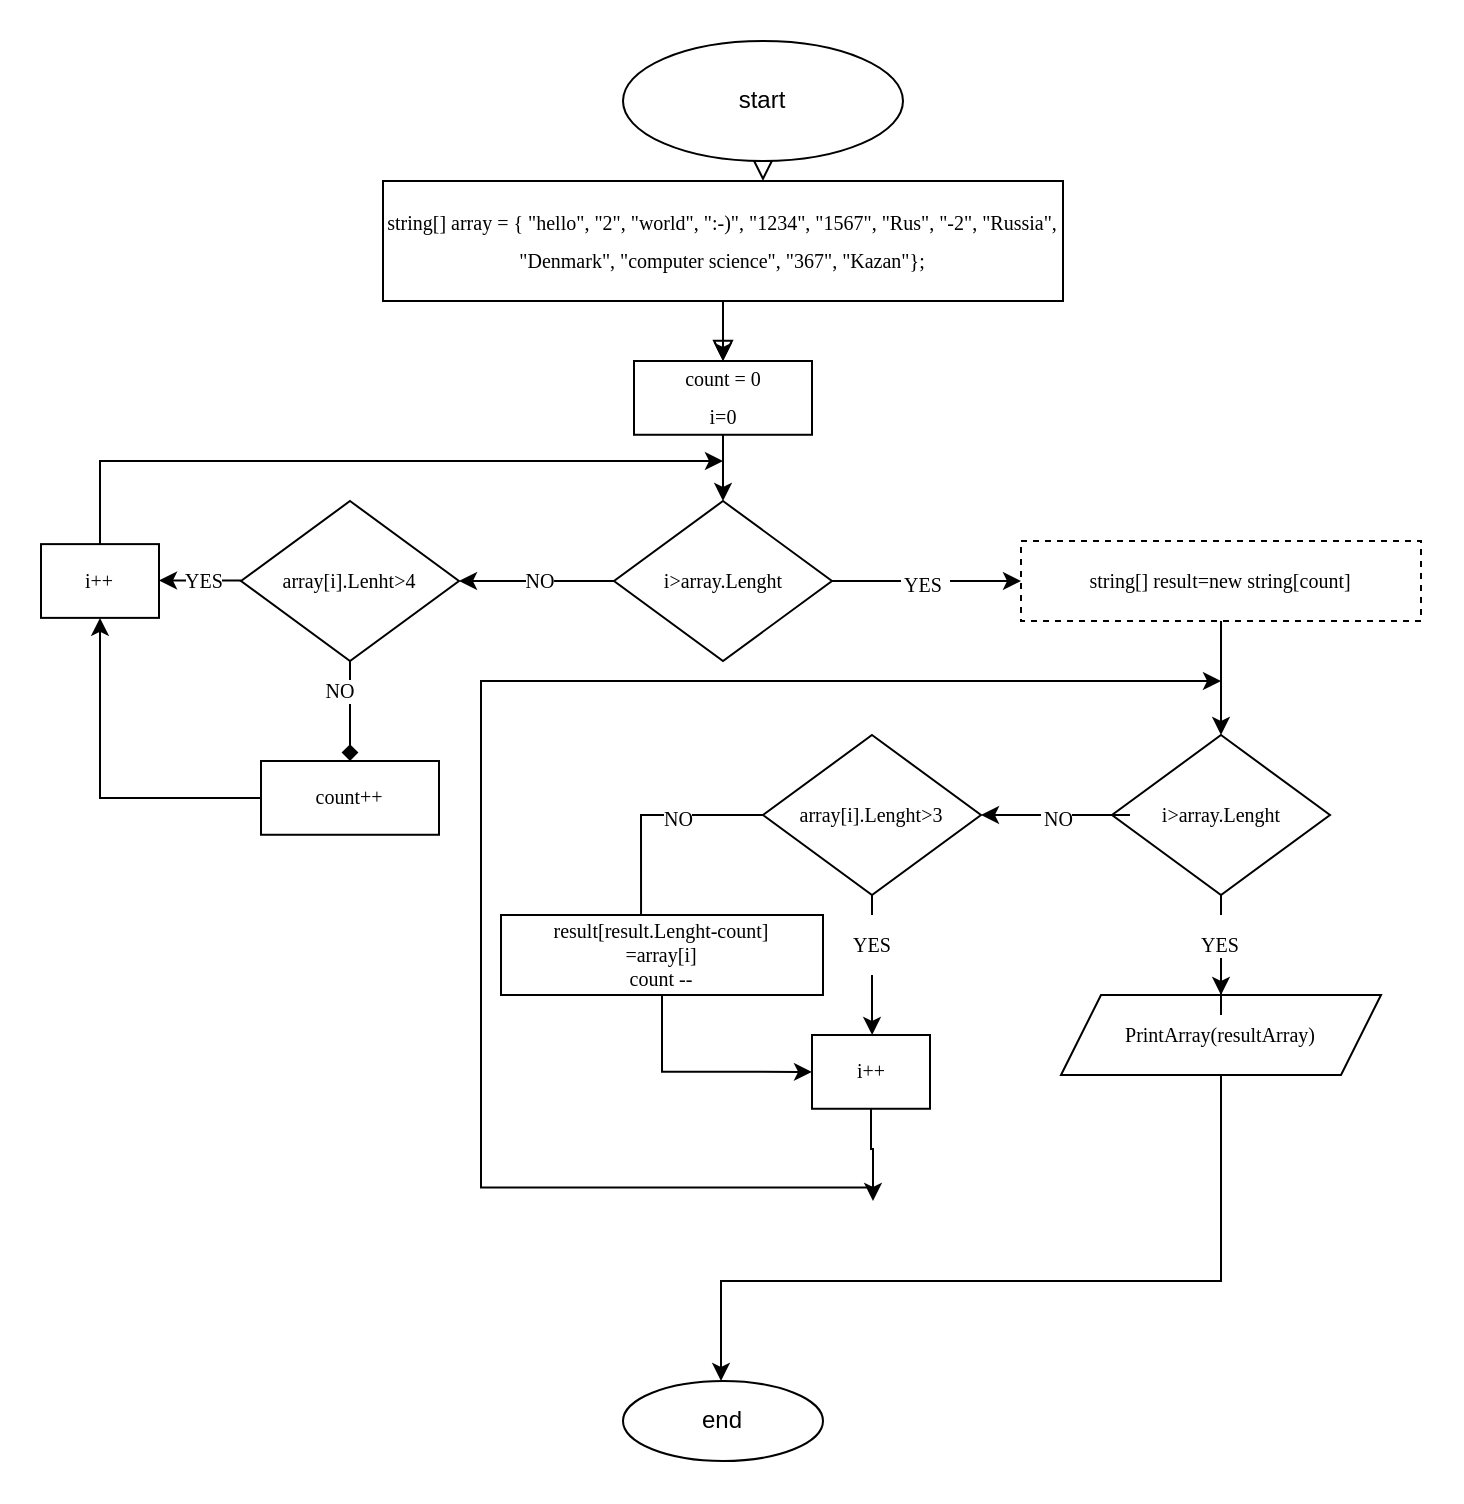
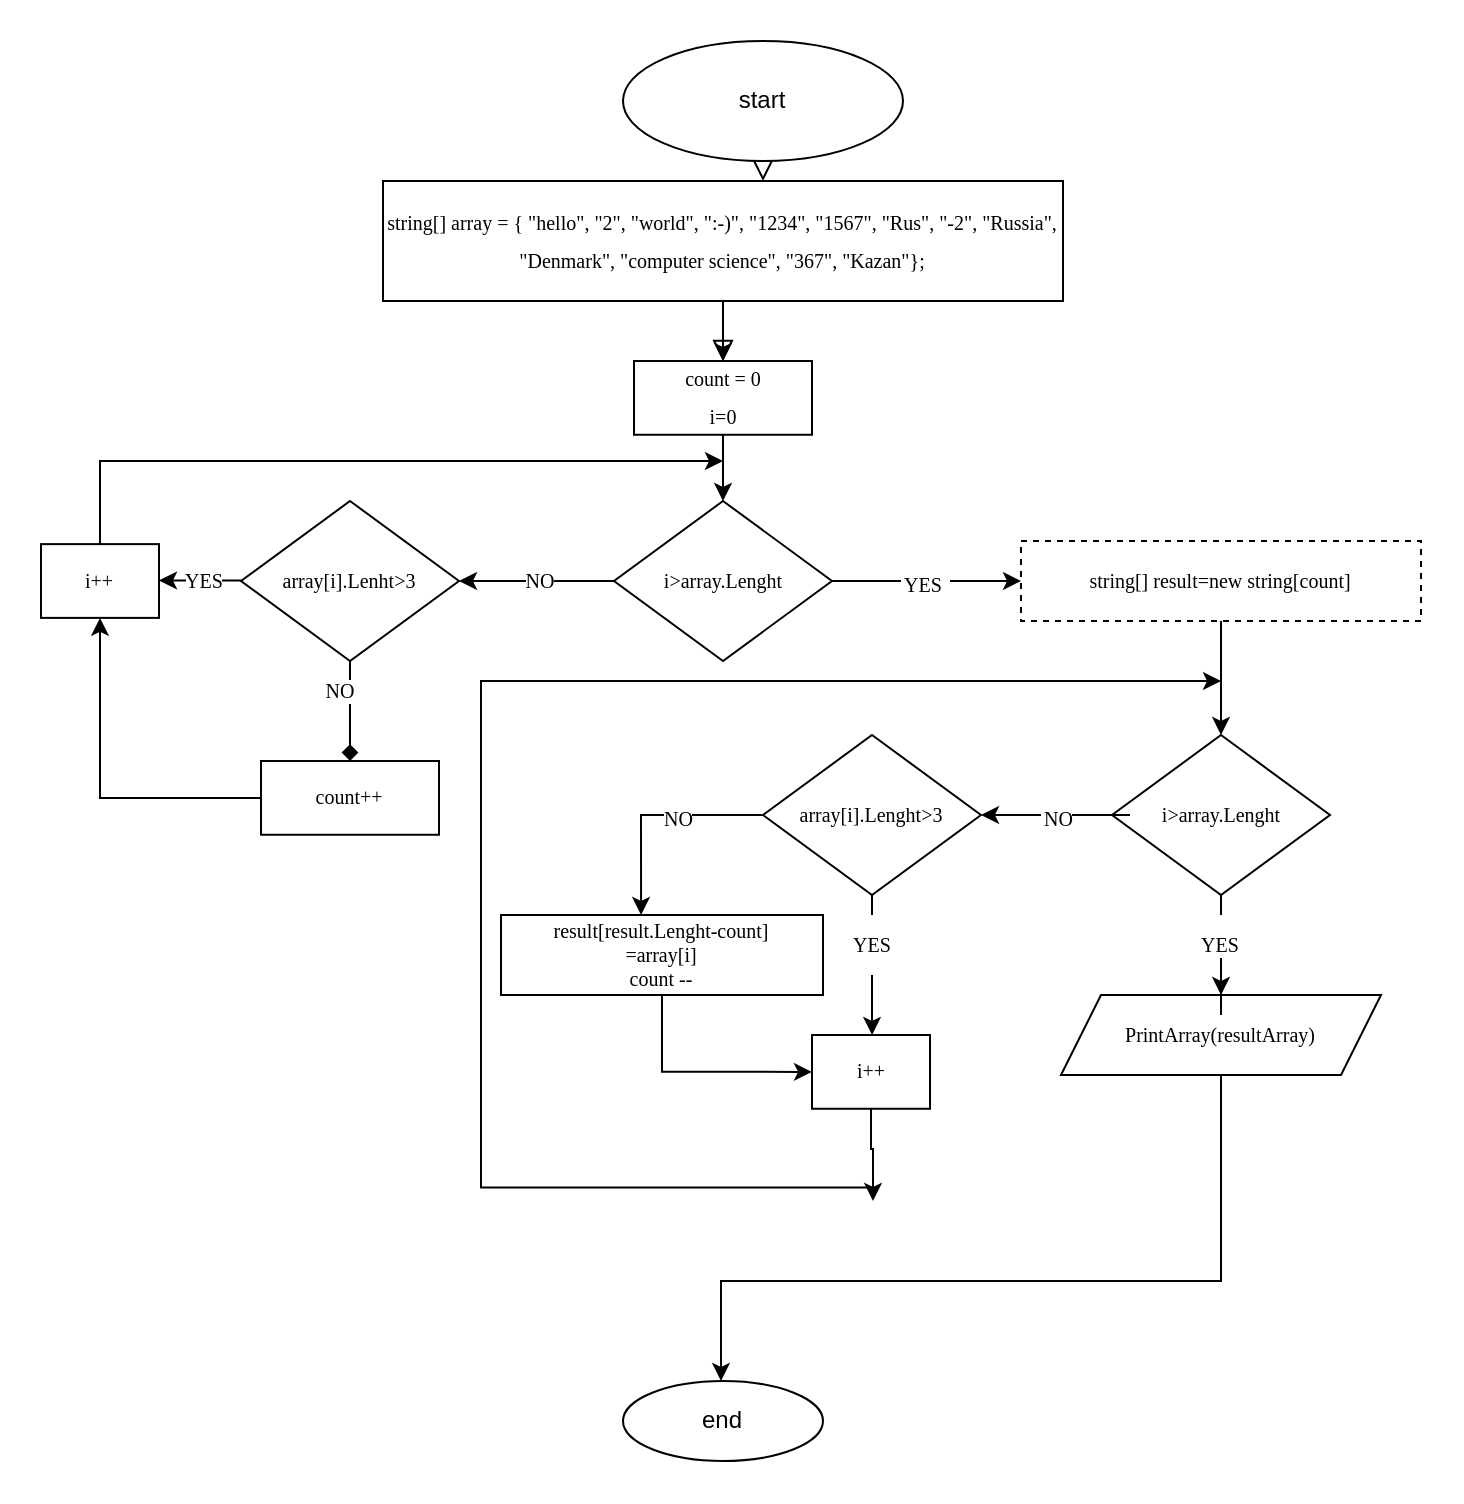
- <mxCell id="29" value="&lt;div style=&quot;&quot;&gt;&lt;span style=&quot;background-color: rgb(255, 255, 255);&quot;&gt;array[i].Lenht&amp;gt;4&lt;/span&gt;&lt;/div&gt;" style="rhombus;whiteSpace=wrap;html=1;labelBackgroundColor=#FFFFFF;fontFamily=Verdana;fontSize=10;fontColor=#000000;fillColor=none;" vertex="1" parent="1"><mxGeometry x="120" y="250" width="109" height="80" as="geometry" /></mxCell>
+ <mxCell id="29" value="&lt;div style=&quot;&quot;&gt;&lt;span style=&quot;background-color: rgb(255, 255, 255);&quot;&gt;array[i].Lenht&amp;gt;3&lt;/span&gt;&lt;/div&gt;" style="rhombus;whiteSpace=wrap;html=1;labelBackgroundColor=#FFFFFF;fontFamily=Verdana;fontSize=10;fontColor=#000000;fillColor=none;" vertex="1" parent="1"><mxGeometry x="120" y="250" width="109" height="80" as="geometry" /></mxCell>
- <mxCell id="17" style="edgeStyle=orthogonalEdgeStyle;rounded=0;orthogonalLoop=1;jettySize=auto;html=1;fontFamily=Verdana;fontSize=10;fontColor=#000000;entryX=0.435;entryY=0;entryDx=0;entryDy=0;entryPerimeter=0;endArrow=none;" edge="1" parent="1" source="18" target="41"><mxGeometry relative="1" as="geometry"><mxPoint x="354.909" y="427.067" as="targetPoint" /><Array as="points"><mxPoint x="320" y="407" /></Array></mxGeometry></mxCell>
+ <mxCell id="17" style="edgeStyle=orthogonalEdgeStyle;rounded=0;orthogonalLoop=1;jettySize=auto;html=1;fontFamily=Verdana;fontSize=10;fontColor=#000000;entryX=0.435;entryY=0;entryDx=0;entryDy=0;entryPerimeter=0;" edge="1" parent="1" source="18" target="41"><mxGeometry relative="1" as="geometry"><mxPoint x="354.909" y="427.067" as="targetPoint" /><Array as="points"><mxPoint x="320" y="407" /></Array></mxGeometry></mxCell>
